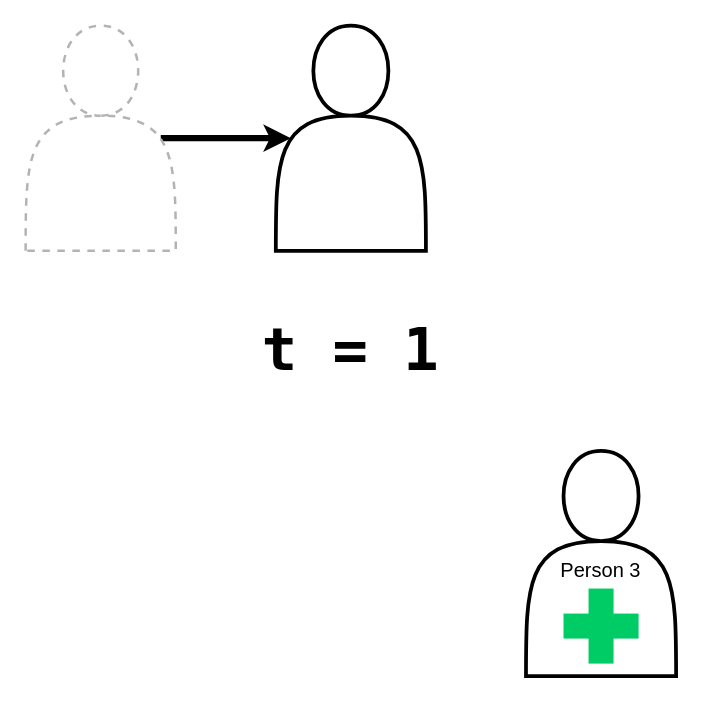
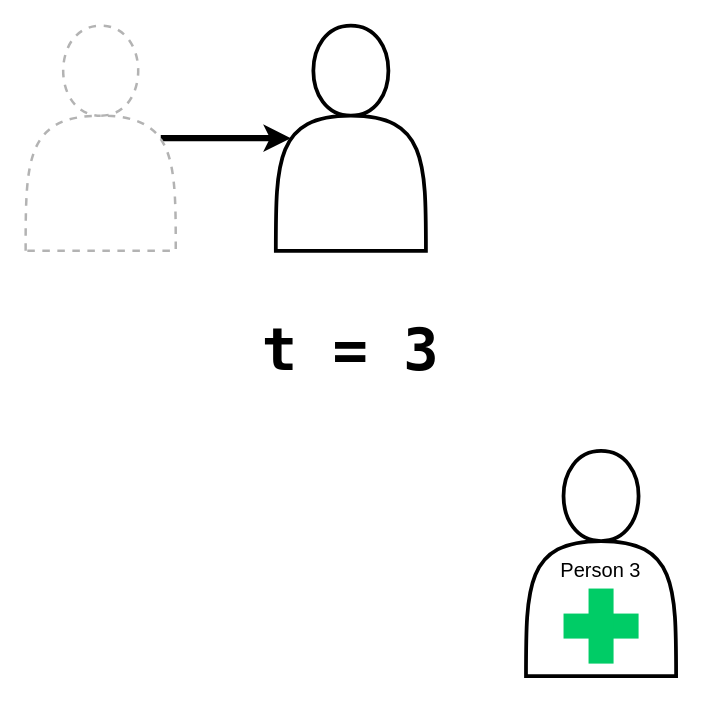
- <mxCell id="9" value="&lt;pre&gt;&lt;font size=&quot;1&quot;&gt;&lt;b style=&quot;font-size: 47px;&quot;&gt;t = 1&lt;/b&gt;&lt;/font&gt;&lt;/pre&gt;" style="text;html=1;strokeColor=none;fillColor=none;align=center;verticalAlign=middle;whiteSpace=wrap;rounded=0;" parent="1" vertex="1"><mxGeometry x="220" y="265" width="120" height="30" as="geometry" /></mxCell>
+ <mxCell id="9" value="&lt;pre&gt;&lt;font size=&quot;1&quot;&gt;&lt;b style=&quot;font-size: 47px;&quot;&gt;t = 3&lt;/b&gt;&lt;/font&gt;&lt;/pre&gt;" style="text;html=1;strokeColor=none;fillColor=none;align=center;verticalAlign=middle;whiteSpace=wrap;rounded=0;" parent="1" vertex="1"><mxGeometry x="220" y="265" width="120" height="30" as="geometry" /></mxCell>
